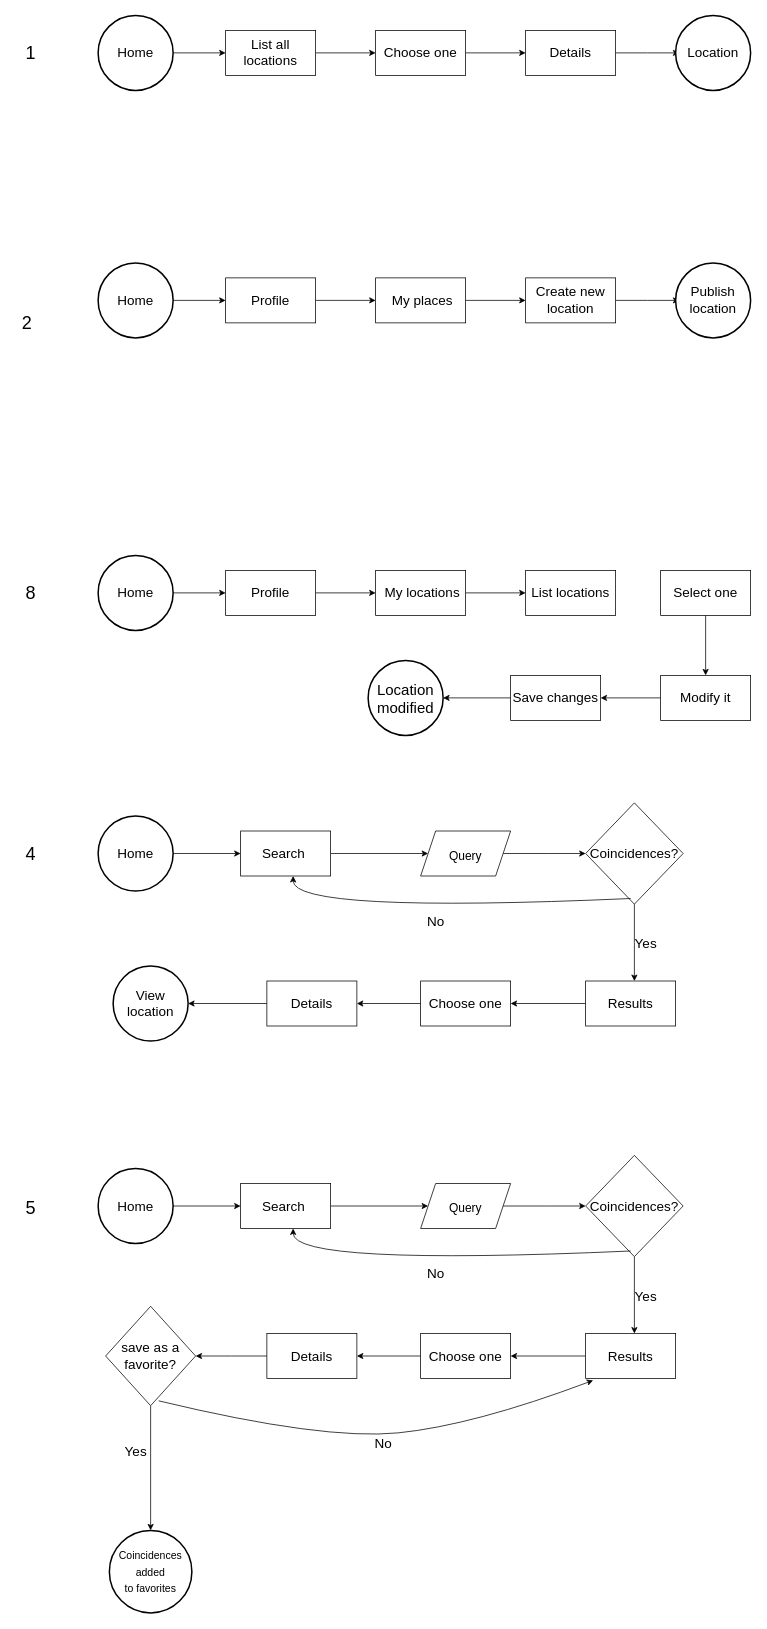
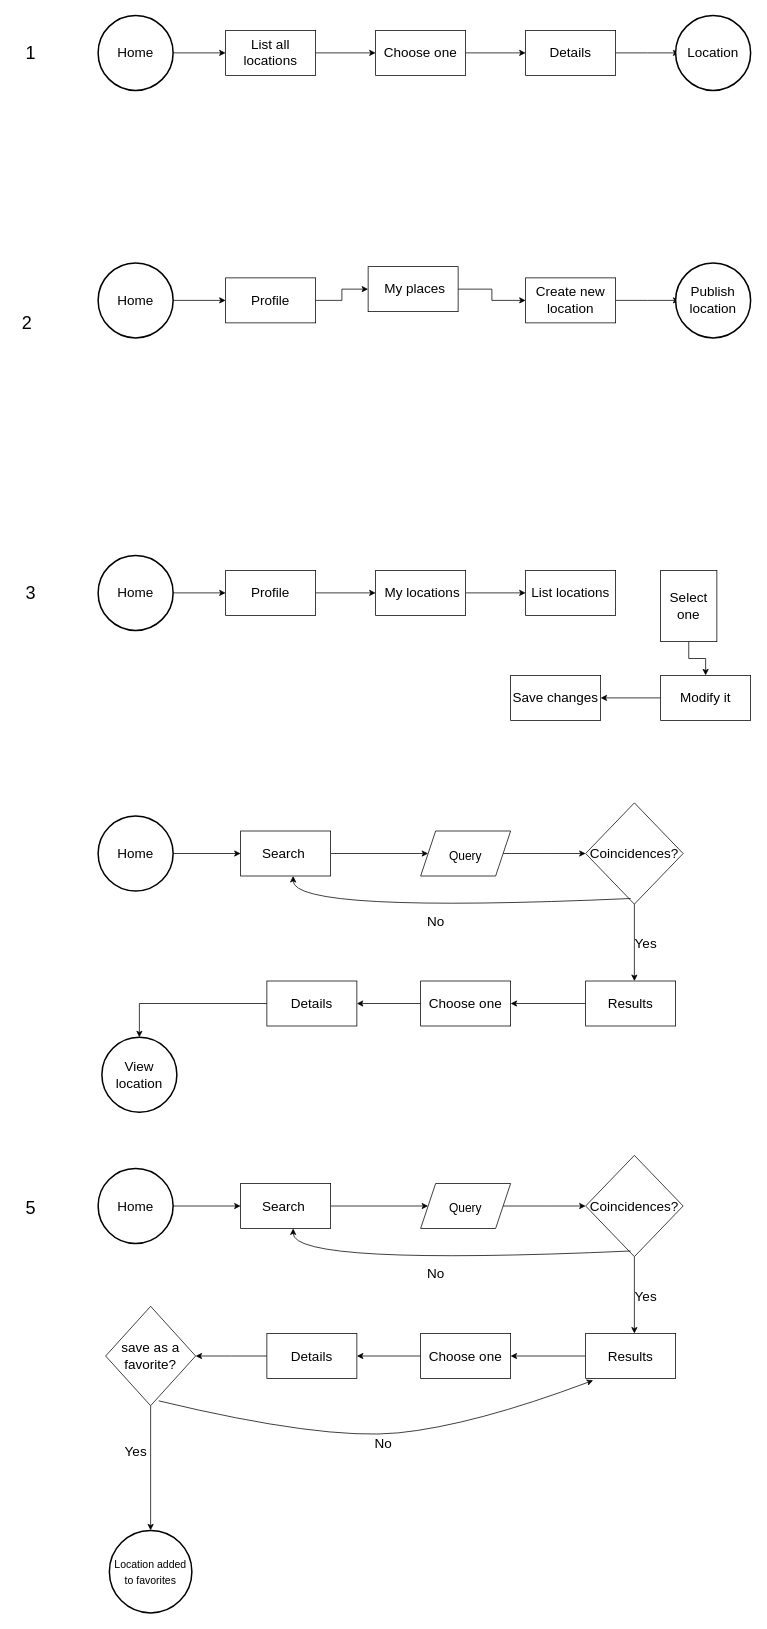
- <mxCell id="29" value="&lt;span style=&quot;font-size: 18px&quot;&gt;&amp;nbsp;My places&lt;/span&gt;" style="whiteSpace=wrap;html=1;" parent="1" vertex="1"><mxGeometry x="500" y="370" width="120" height="60" as="geometry" /></mxCell>
+ <mxCell id="29" value="&lt;span style=&quot;font-size: 18px&quot;&gt;&amp;nbsp;My places&lt;/span&gt;" style="whiteSpace=wrap;html=1;" parent="1" vertex="1"><mxGeometry x="490" y="355" width="120" height="60" as="geometry" /></mxCell>
- <mxCell id="66" value="&lt;font style=&quot;font-size: 24px&quot;&gt;8&lt;/font&gt;" style="text;html=1;align=center;verticalAlign=middle;resizable=0;points=[];autosize=1;strokeColor=none;fillColor=none;fontSize=18;" parent="1" vertex="1"><mxGeometry x="25" y="775" width="30" height="30" as="geometry" /></mxCell>
+ <mxCell id="66" value="&lt;font style=&quot;font-size: 24px&quot;&gt;3&lt;/font&gt;" style="text;html=1;align=center;verticalAlign=middle;resizable=0;points=[];autosize=1;strokeColor=none;fillColor=none;fontSize=18;" parent="1" vertex="1"><mxGeometry x="25" y="775" width="30" height="30" as="geometry" /></mxCell>
- <mxCell id="68" value="&lt;font style=&quot;font-size: 18px&quot;&gt;Select one&lt;/font&gt;" style="whiteSpace=wrap;html=1;" parent="1" vertex="1"><mxGeometry x="880" y="760" width="120" height="60" as="geometry" /></mxCell>
+ <mxCell id="68" value="&lt;font style=&quot;font-size: 18px&quot;&gt;Select one&lt;/font&gt;" style="whiteSpace=wrap;html=1;" parent="1" vertex="1"><mxGeometry x="880" y="760" width="75" height="95" as="geometry" /></mxCell>
- <mxCell id="73" value="&lt;span style=&quot;font-family: , &amp;#34;blinkmacsystemfont&amp;#34; , &amp;#34;segoe ui&amp;#34; , &amp;#34;roboto&amp;#34; , &amp;#34;helvetica&amp;#34; , &amp;#34;arial&amp;#34; , sans-serif ; font-size: 20px ; text-align: left ; background-color: rgb(255 , 255 , 255)&quot;&gt;Location modified&lt;/span&gt;" style="ellipse;whiteSpace=wrap;html=1;aspect=fixed;strokeWidth=2;" parent="1" vertex="1"><mxGeometry x="490" y="880" width="100" height="100" as="geometry" /></mxCell>
- <mxCell id="71" value="" style="edgeStyle=orthogonalEdgeStyle;rounded=0;orthogonalLoop=1;jettySize=auto;html=1;fontSize=18;" parent="1" source="72" target="73" edge="1"><mxGeometry relative="1" as="geometry" /></mxCell>
- <mxCell id="18" value="&lt;font style=&quot;font-size: 24px&quot;&gt;4&lt;/font&gt;" style="text;html=1;align=center;verticalAlign=middle;resizable=0;points=[];autosize=1;strokeColor=none;fillColor=none;fontSize=18;" parent="1" vertex="1"><mxGeometry x="25" y="1122.5" width="30" height="30" as="geometry" /></mxCell>
- <mxCell id="36" value="&lt;span style=&quot;font-size: 18px&quot;&gt;View location&lt;/span&gt;" style="ellipse;whiteSpace=wrap;html=1;aspect=fixed;strokeWidth=2;" parent="1" vertex="1"><mxGeometry x="150" y="1287.5" width="100" height="100" as="geometry" /></mxCell>
+ <mxCell id="36" value="&lt;span style=&quot;font-size: 18px&quot;&gt;View location&lt;/span&gt;" style="ellipse;whiteSpace=wrap;html=1;aspect=fixed;strokeWidth=2;" parent="1" vertex="1"><mxGeometry x="135" y="1382.5" width="100" height="100" as="geometry" /></mxCell>
- <mxCell id="77" value="&lt;span&gt;&lt;font style=&quot;font-size: 14px&quot;&gt;Coincidences added &lt;br&gt;to favorites&lt;/font&gt;&lt;/span&gt;" style="ellipse;whiteSpace=wrap;html=1;aspect=fixed;fontSize=18;strokeWidth=2;" parent="1" vertex="1"><mxGeometry x="145" y="2040" width="110" height="110" as="geometry" /></mxCell>
+ <mxCell id="77" value="&lt;span&gt;&lt;font style=&quot;font-size: 14px&quot;&gt;Location added &lt;br&gt;to favorites&lt;/font&gt;&lt;/span&gt;" style="ellipse;whiteSpace=wrap;html=1;aspect=fixed;fontSize=18;strokeWidth=2;" parent="1" vertex="1"><mxGeometry x="145" y="2040" width="110" height="110" as="geometry" /></mxCell>
